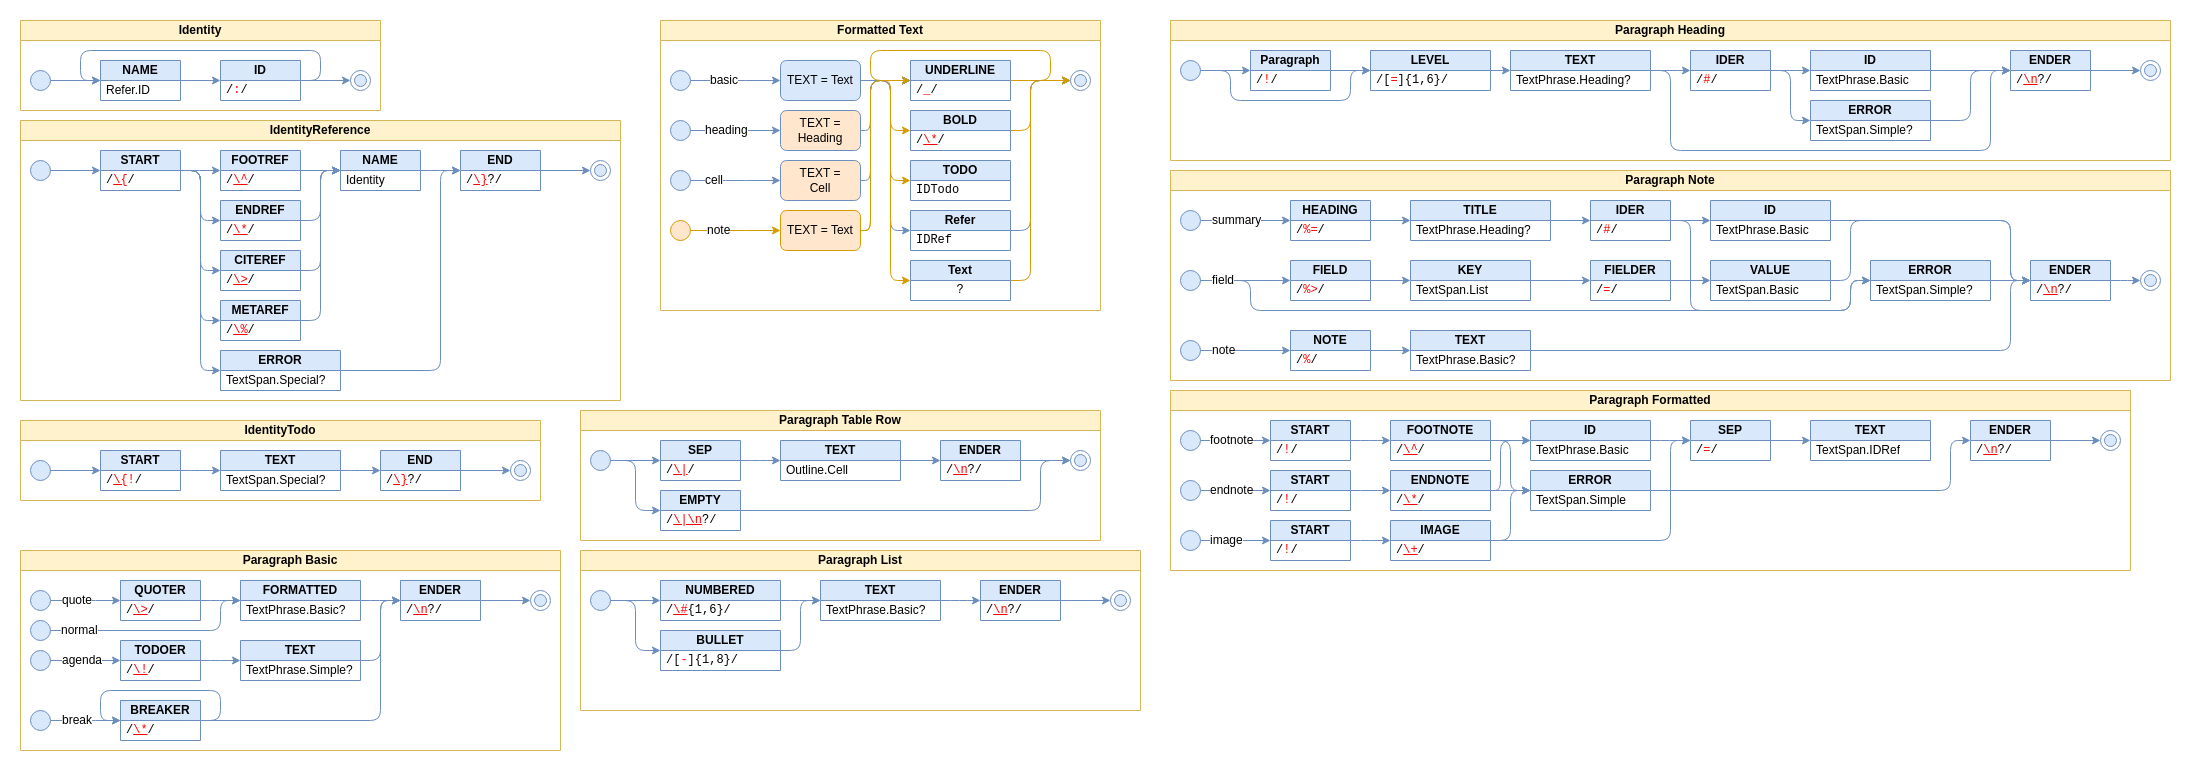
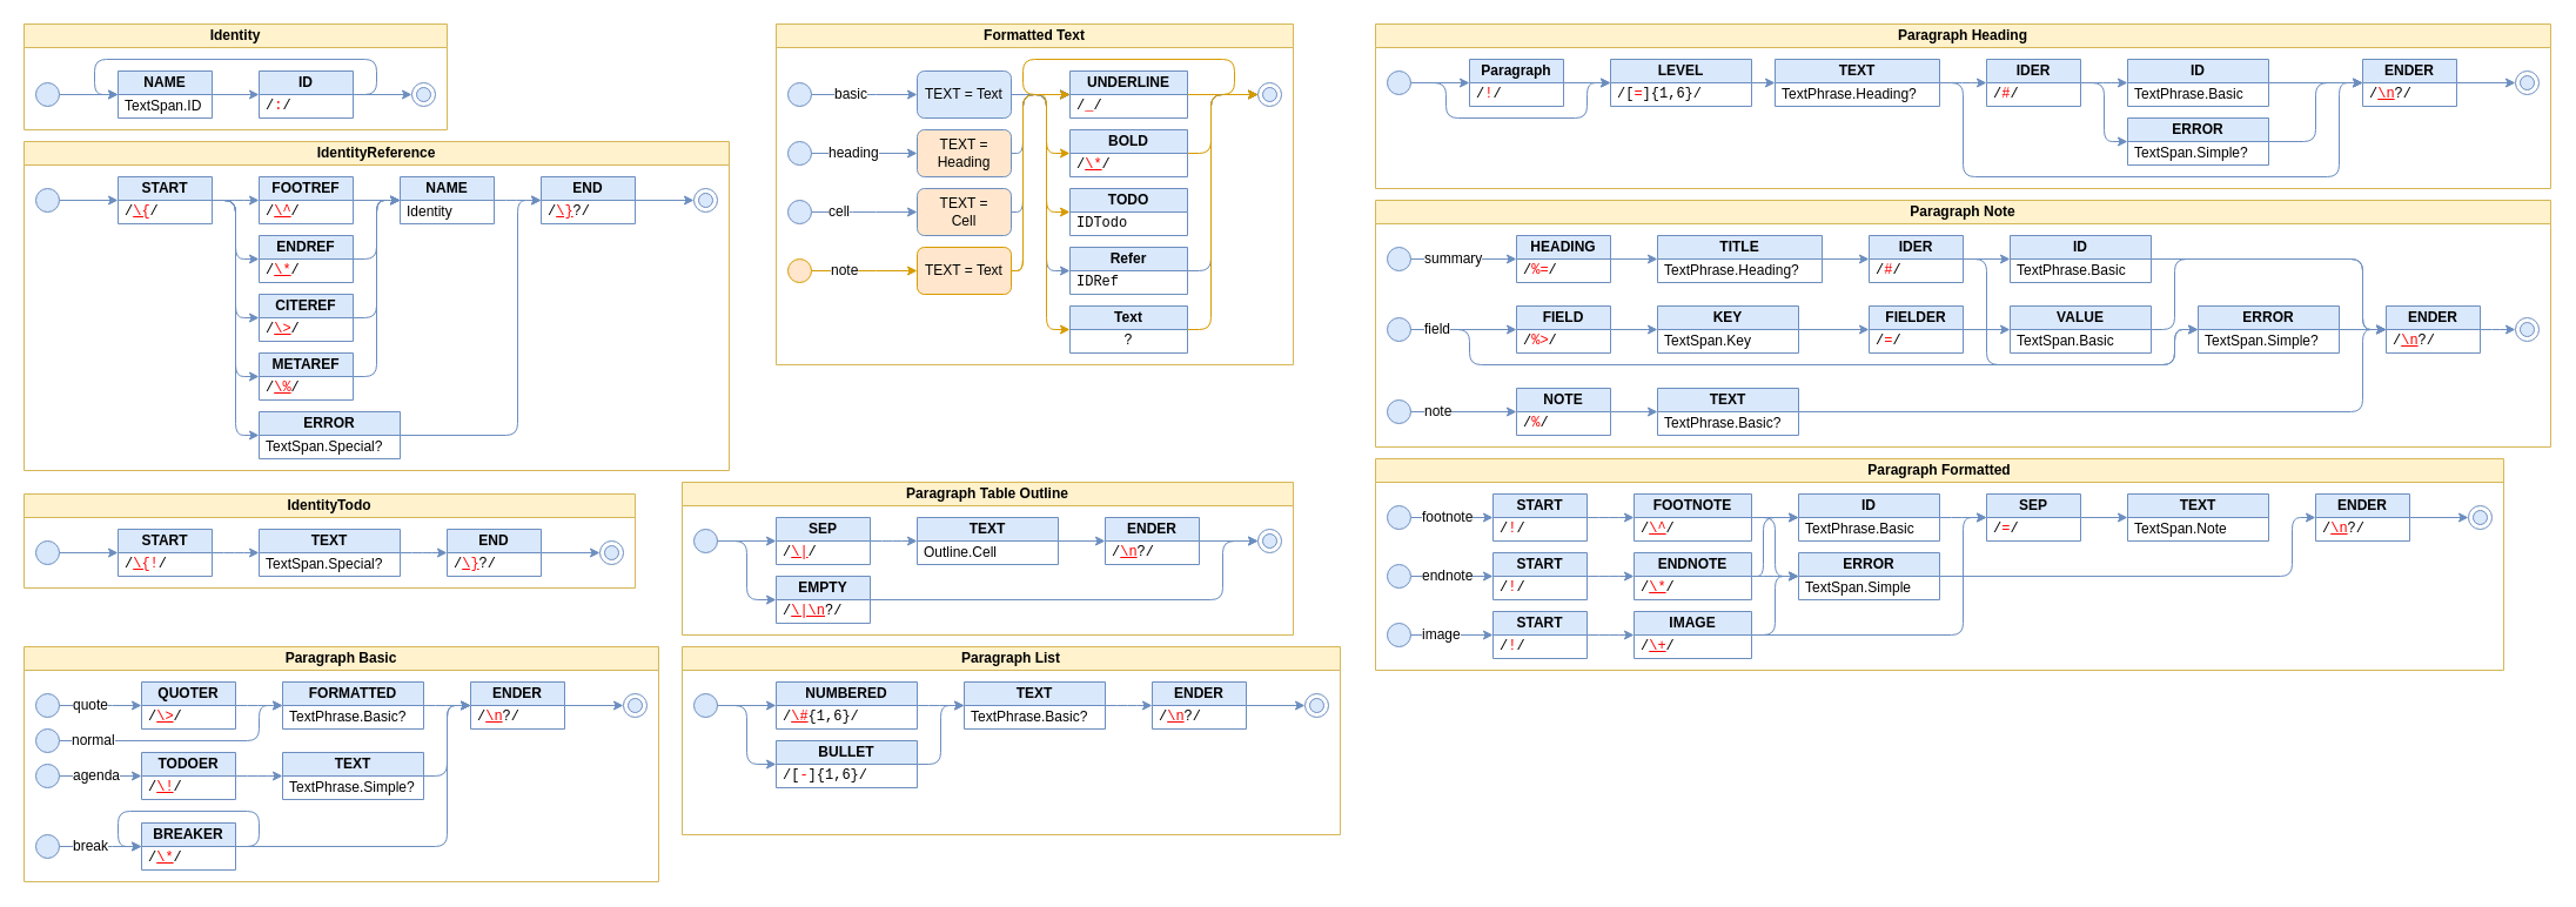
- <mxCell id="12" value="Refer.ID" style="text;strokeColor=none;fillColor=none;align=left;verticalAlign=middle;spacingLeft=4;spacingRight=4;overflow=hidden;points=[[0,0.5],[1,0.5]];portConstraint=eastwest;rotatable=0;whiteSpace=wrap;html=1;fontFamily=Helvetica;fontSize=12;fontColor=default;fontStyle=0" parent="11" vertex="1"><mxGeometry y="20" width="80" height="20" as="geometry" /></mxCell>
+ <mxCell id="12" value="TextSpan.ID" style="text;strokeColor=none;fillColor=none;align=left;verticalAlign=middle;spacingLeft=4;spacingRight=4;overflow=hidden;points=[[0,0.5],[1,0.5]];portConstraint=eastwest;rotatable=0;whiteSpace=wrap;html=1;fontFamily=Helvetica;fontSize=12;fontColor=default;fontStyle=0" parent="11" vertex="1"><mxGeometry y="20" width="80" height="20" as="geometry" /></mxCell>
- <mxCell id="161" value="TextSpan.List" style="text;strokeColor=none;fillColor=none;align=left;verticalAlign=middle;spacingLeft=4;spacingRight=4;overflow=hidden;points=[[0,0.5],[1,0.5]];portConstraint=eastwest;rotatable=0;whiteSpace=wrap;html=1;fontFamily=Helvetica;fontSize=12;fontColor=default;fontStyle=0" parent="160" vertex="1"><mxGeometry y="20" width="120" height="20" as="geometry" /></mxCell>
+ <mxCell id="161" value="TextSpan.Key" style="text;strokeColor=none;fillColor=none;align=left;verticalAlign=middle;spacingLeft=4;spacingRight=4;overflow=hidden;points=[[0,0.5],[1,0.5]];portConstraint=eastwest;rotatable=0;whiteSpace=wrap;html=1;fontFamily=Helvetica;fontSize=12;fontColor=default;fontStyle=0" parent="160" vertex="1"><mxGeometry y="20" width="120" height="20" as="geometry" /></mxCell>
- <mxCell id="221" value="Paragraph Table Row" style="swimlane;whiteSpace=wrap;html=1;fillColor=#fff2cc;strokeColor=#d6b656;startSize=20;" parent="1" vertex="1"><mxGeometry x="580" y="410" width="520" height="130" as="geometry" /></mxCell>
+ <mxCell id="221" value="Paragraph Table Outline" style="swimlane;whiteSpace=wrap;html=1;fillColor=#fff2cc;strokeColor=#d6b656;startSize=20;" parent="1" vertex="1"><mxGeometry x="580" y="410" width="520" height="130" as="geometry" /></mxCell>
- <mxCell id="210" value="TextSpan.IDRef" style="text;strokeColor=none;fillColor=none;align=left;verticalAlign=middle;spacingLeft=4;spacingRight=4;overflow=hidden;points=[[0,0.5],[1,0.5]];portConstraint=eastwest;rotatable=0;whiteSpace=wrap;html=1;fontFamily=Helvetica;fontSize=12;fontColor=default;fontStyle=0" parent="209" vertex="1"><mxGeometry y="20" width="120" height="20" as="geometry" /></mxCell>
+ <mxCell id="210" value="TextSpan.Note" style="text;strokeColor=none;fillColor=none;align=left;verticalAlign=middle;spacingLeft=4;spacingRight=4;overflow=hidden;points=[[0,0.5],[1,0.5]];portConstraint=eastwest;rotatable=0;whiteSpace=wrap;html=1;fontFamily=Helvetica;fontSize=12;fontColor=default;fontStyle=0" parent="209" vertex="1"><mxGeometry y="20" width="120" height="20" as="geometry" /></mxCell>
- <mxCell id="131" value="/[&lt;font color=&quot;#ff0000&quot;&gt;-&lt;/font&gt;]{1,8}/" style="text;strokeColor=none;fillColor=none;align=left;verticalAlign=middle;spacingLeft=4;spacingRight=4;overflow=hidden;points=[[0,0.5],[1,0.5]];portConstraint=eastwest;rotatable=0;whiteSpace=wrap;html=1;fontFamily=Courier New;fontSize=12;fontColor=default;" parent="130" vertex="1"><mxGeometry y="20" width="120" height="20" as="geometry" /></mxCell>
+ <mxCell id="131" value="/[&lt;font color=&quot;#ff0000&quot;&gt;-&lt;/font&gt;]{1,6}/" style="text;strokeColor=none;fillColor=none;align=left;verticalAlign=middle;spacingLeft=4;spacingRight=4;overflow=hidden;points=[[0,0.5],[1,0.5]];portConstraint=eastwest;rotatable=0;whiteSpace=wrap;html=1;fontFamily=Courier New;fontSize=12;fontColor=default;" parent="130" vertex="1"><mxGeometry y="20" width="120" height="20" as="geometry" /></mxCell>
